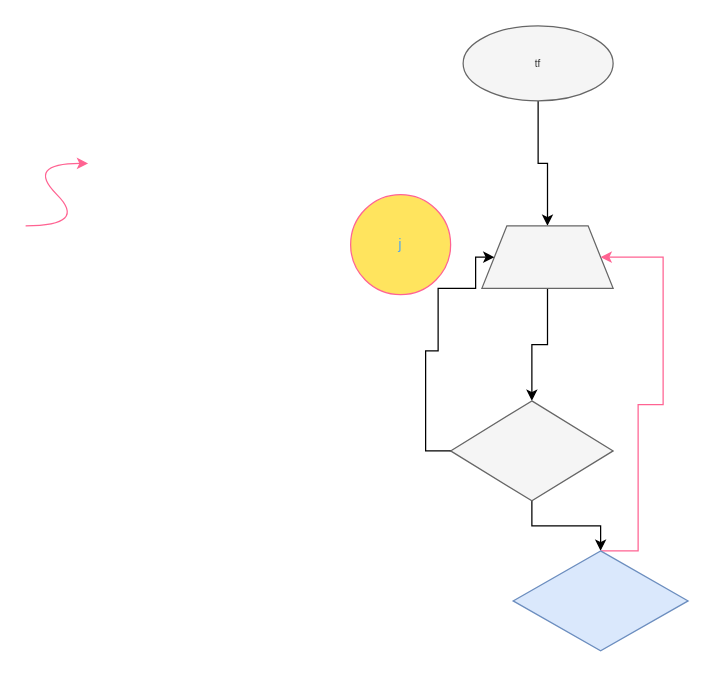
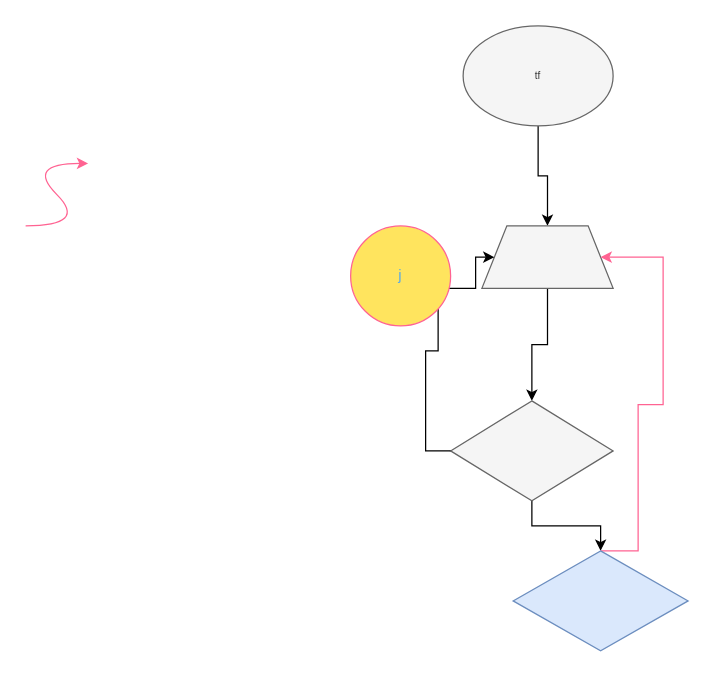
- <mxCell id="3" value="tf" style="ellipse;whiteSpace=wrap;html=1;fillColor=#f5f5f5;fontColor=#333333;strokeColor=#666666;fontSize=8;" vertex="1" parent="1"><mxGeometry x="370" y="20" width="120" height="60" as="geometry" /></mxCell>
+ <mxCell id="3" value="tf" style="ellipse;whiteSpace=wrap;html=1;fillColor=#f5f5f5;fontColor=#333333;strokeColor=#666666;fontSize=8;" vertex="1" parent="1"><mxGeometry x="370" y="20" width="120" height="80" as="geometry" /></mxCell>
- <mxCell id="12" value="j" style="ellipse;whiteSpace=wrap;html=1;strokeColor=#FF6392;fontColor=#5AA9E6;fillColor=#FFE45E;" vertex="1" parent="1"><mxGeometry x="280" y="155" width="80" height="80" as="geometry" /></mxCell>
+ <mxCell id="12" value="j" style="ellipse;whiteSpace=wrap;html=1;strokeColor=#FF6392;fontColor=#5AA9E6;fillColor=#FFE45E;" vertex="1" parent="1"><mxGeometry x="280" y="180" width="80" height="80" as="geometry" /></mxCell>
